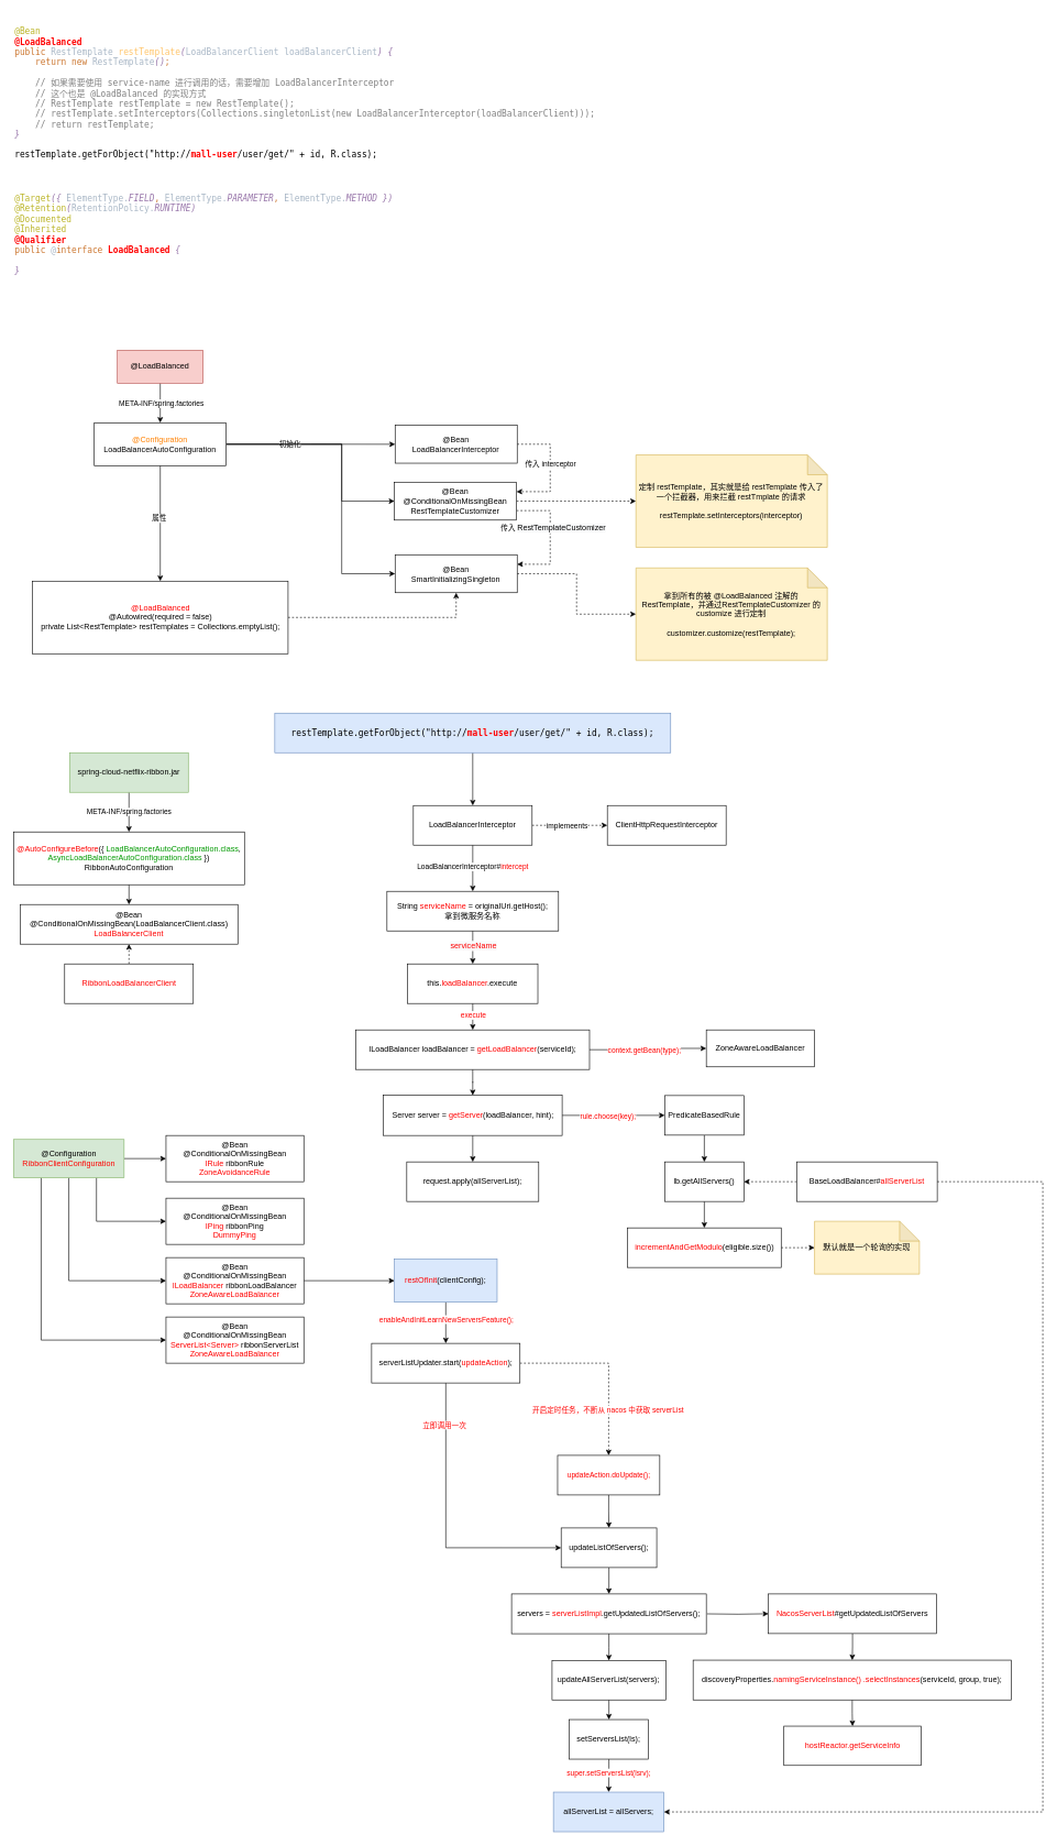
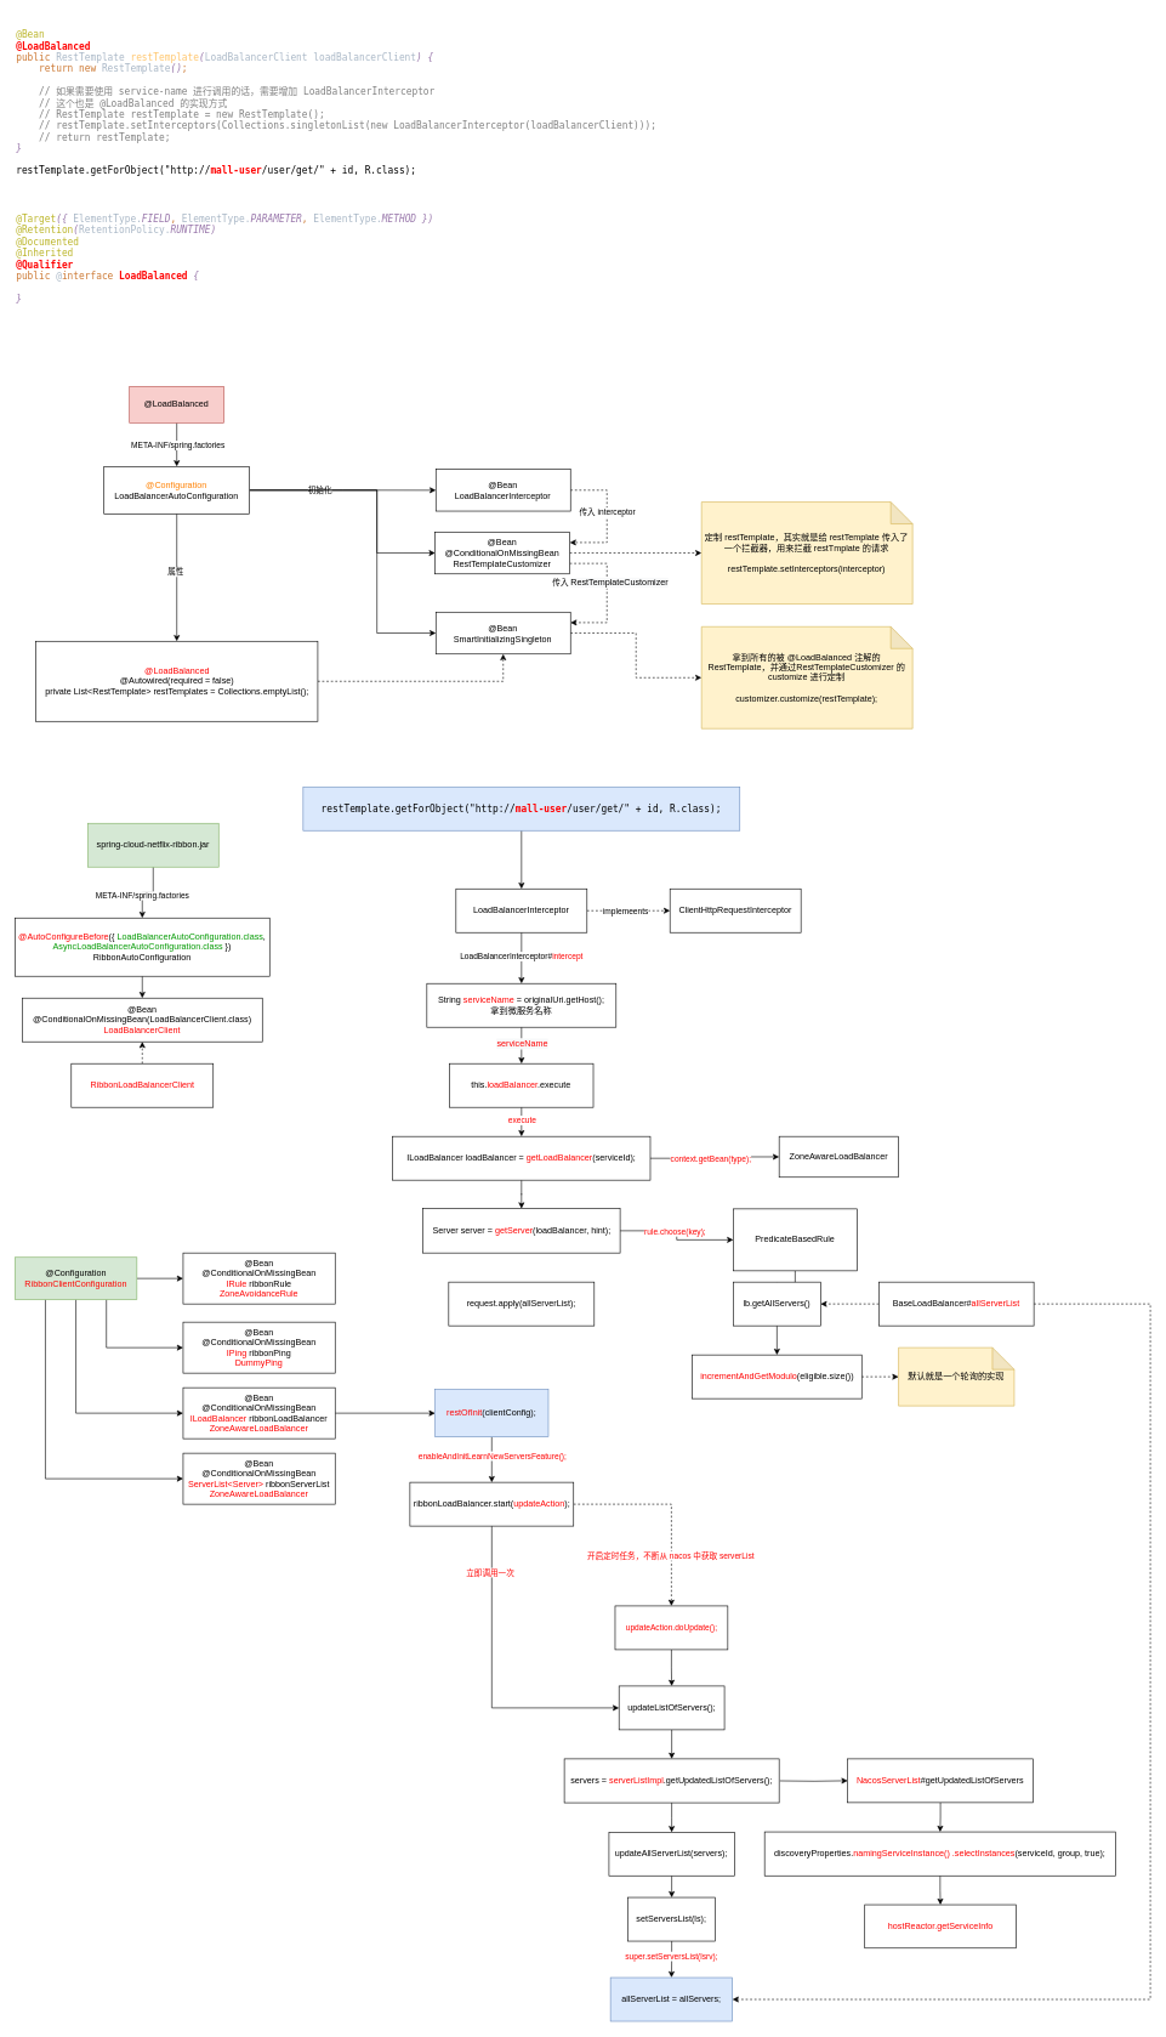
- <mxCell id="39" value="&lt;font color=&quot;#000000&quot;&gt;spring-cloud-netflix-ribbon.jar&lt;/font&gt;" style="rounded=0;whiteSpace=wrap;html=1;labelBackgroundColor=none;fillColor=#d5e8d4;strokeColor=#82b366;" vertex="1" parent="1"><mxGeometry x="105" y="1140" width="180" height="60" as="geometry" /></mxCell>
+ <mxCell id="39" value="&lt;font color=&quot;#000000&quot;&gt;spring-cloud-netflix-ribbon.jar&lt;/font&gt;" style="rounded=0;whiteSpace=wrap;html=1;labelBackgroundColor=none;fillColor=#d5e8d4;strokeColor=#82b366;" vertex="1" parent="1"><mxGeometry x="120" y="1130" width="180" height="60" as="geometry" /></mxCell>
- <mxCell id="69" value="PredicateBasedRule" style="whiteSpace=wrap;html=1;fontColor=#000000;rounded=0;labelBackgroundColor=none;" vertex="1" parent="1"><mxGeometry x="1007.005" y="1659.5" width="120" height="60" as="geometry" /></mxCell>
+ <mxCell id="69" value="PredicateBasedRule" style="whiteSpace=wrap;html=1;fontColor=#000000;rounded=0;labelBackgroundColor=none;" vertex="1" parent="1"><mxGeometry x="1007.005" y="1659.5" width="170" height="85" as="geometry" /></mxCell>
- <mxCell id="65" value="" style="edgeStyle=orthogonalEdgeStyle;rounded=0;orthogonalLoop=1;jettySize=auto;html=1;fontColor=#FF0000;" edge="1" parent="1" source="66" target="104"><mxGeometry relative="1" as="geometry" /></mxCell>
- <mxCell id="82" value="serverListUpdater.start(&lt;font color=&quot;#ff0000&quot;&gt;updateAction&lt;/font&gt;);" style="whiteSpace=wrap;html=1;fontColor=#000000;rounded=0;labelBackgroundColor=none;" vertex="1" parent="1"><mxGeometry x="562.75" y="2035" width="224.84" height="60" as="geometry" /></mxCell>
+ <mxCell id="82" value="ribbonLoadBalancer.start(&lt;font color=&quot;#ff0000&quot;&gt;updateAction&lt;/font&gt;);" style="whiteSpace=wrap;html=1;fontColor=#000000;rounded=0;labelBackgroundColor=none;" vertex="1" parent="1"><mxGeometry x="562.75" y="2035" width="224.84" height="60" as="geometry" /></mxCell>
